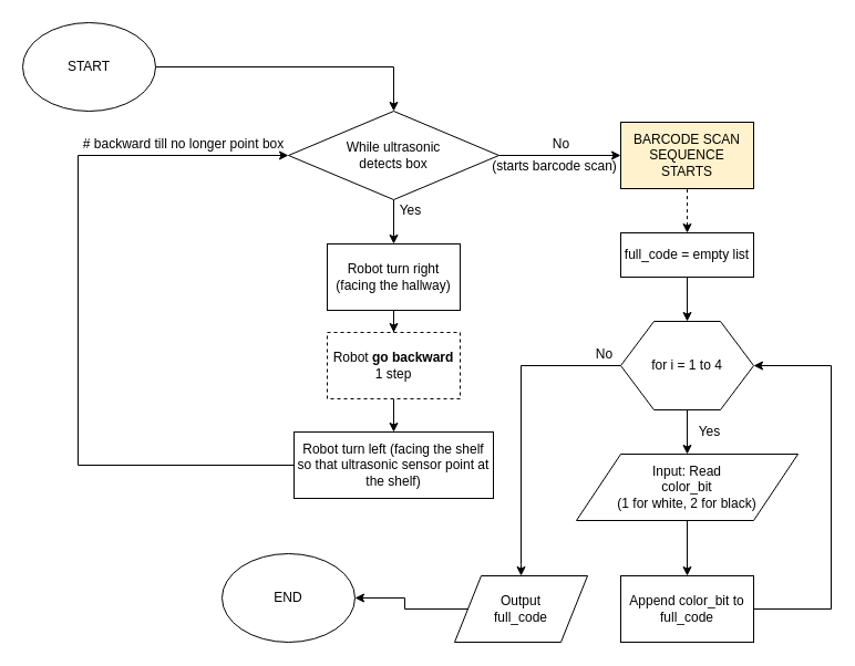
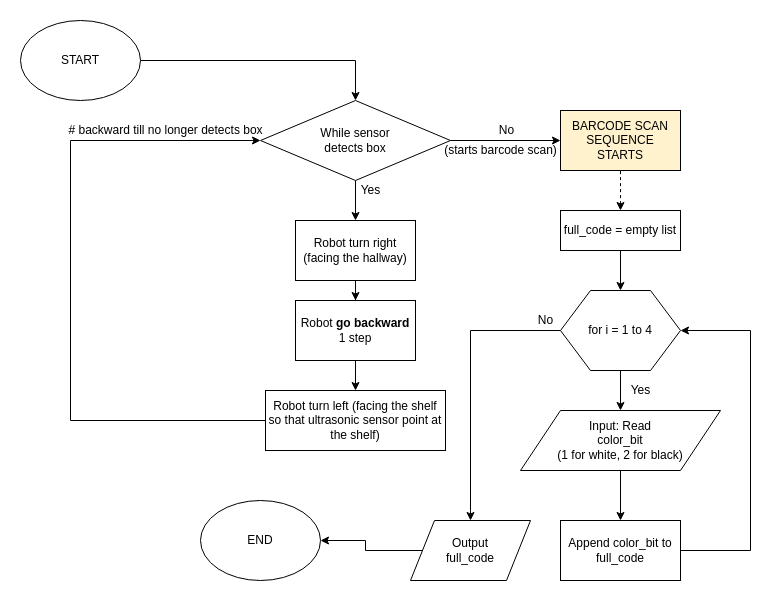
- <mxCell id="14" value="# backward till no longer point box" style="text;html=1;align=center;verticalAlign=middle;resizable=0;points=[];autosize=1;" vertex="1" parent="1"><mxGeometry x="60" y="120" width="210" height="20" as="geometry" /></mxCell>
+ <mxCell id="14" value="# backward till no longer detects box" style="text;html=1;align=center;verticalAlign=middle;resizable=0;points=[];autosize=1;" vertex="1" parent="1"><mxGeometry x="60" y="120" width="210" height="20" as="geometry" /></mxCell>
- <mxCell id="6" value="While ultrasonic&lt;br&gt;detects box" style="rhombus;whiteSpace=wrap;html=1;" vertex="1" parent="1"><mxGeometry x="260" y="100" width="190" height="80" as="geometry" /></mxCell>
+ <mxCell id="6" value="While sensor&lt;br&gt;detects box" style="rhombus;whiteSpace=wrap;html=1;" vertex="1" parent="1"><mxGeometry x="260" y="100" width="190" height="80" as="geometry" /></mxCell>
- <mxCell id="10" value="Robot &lt;b&gt;go backward&lt;/b&gt; 1 step" style="rounded=0;whiteSpace=wrap;html=1;dashed=1;" vertex="1" parent="1"><mxGeometry x="295" y="300" width="120" height="60" as="geometry" /></mxCell>
+ <mxCell id="10" value="Robot &lt;b&gt;go backward&lt;/b&gt; 1 step" style="rounded=0;whiteSpace=wrap;html=1;" vertex="1" parent="1"><mxGeometry x="295" y="300" width="120" height="60" as="geometry" /></mxCell>
